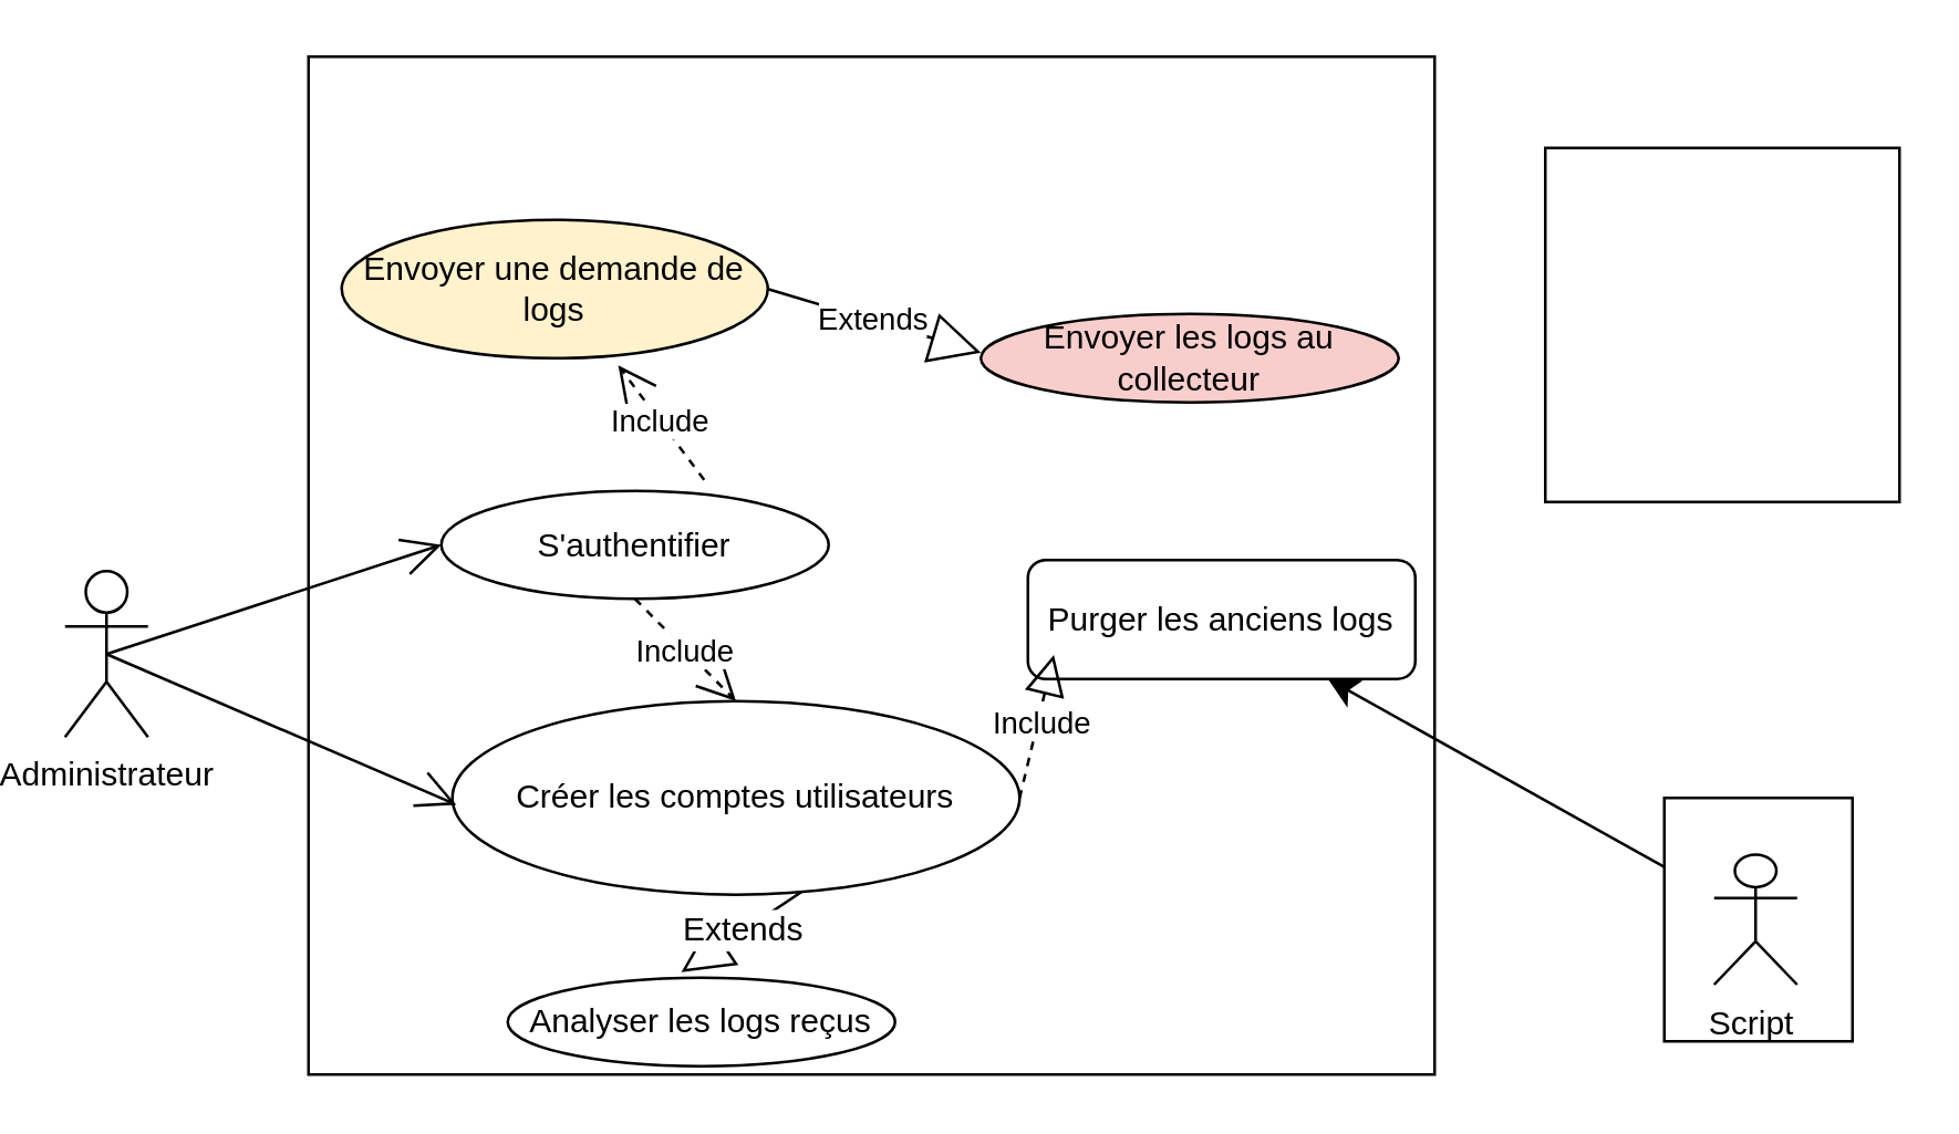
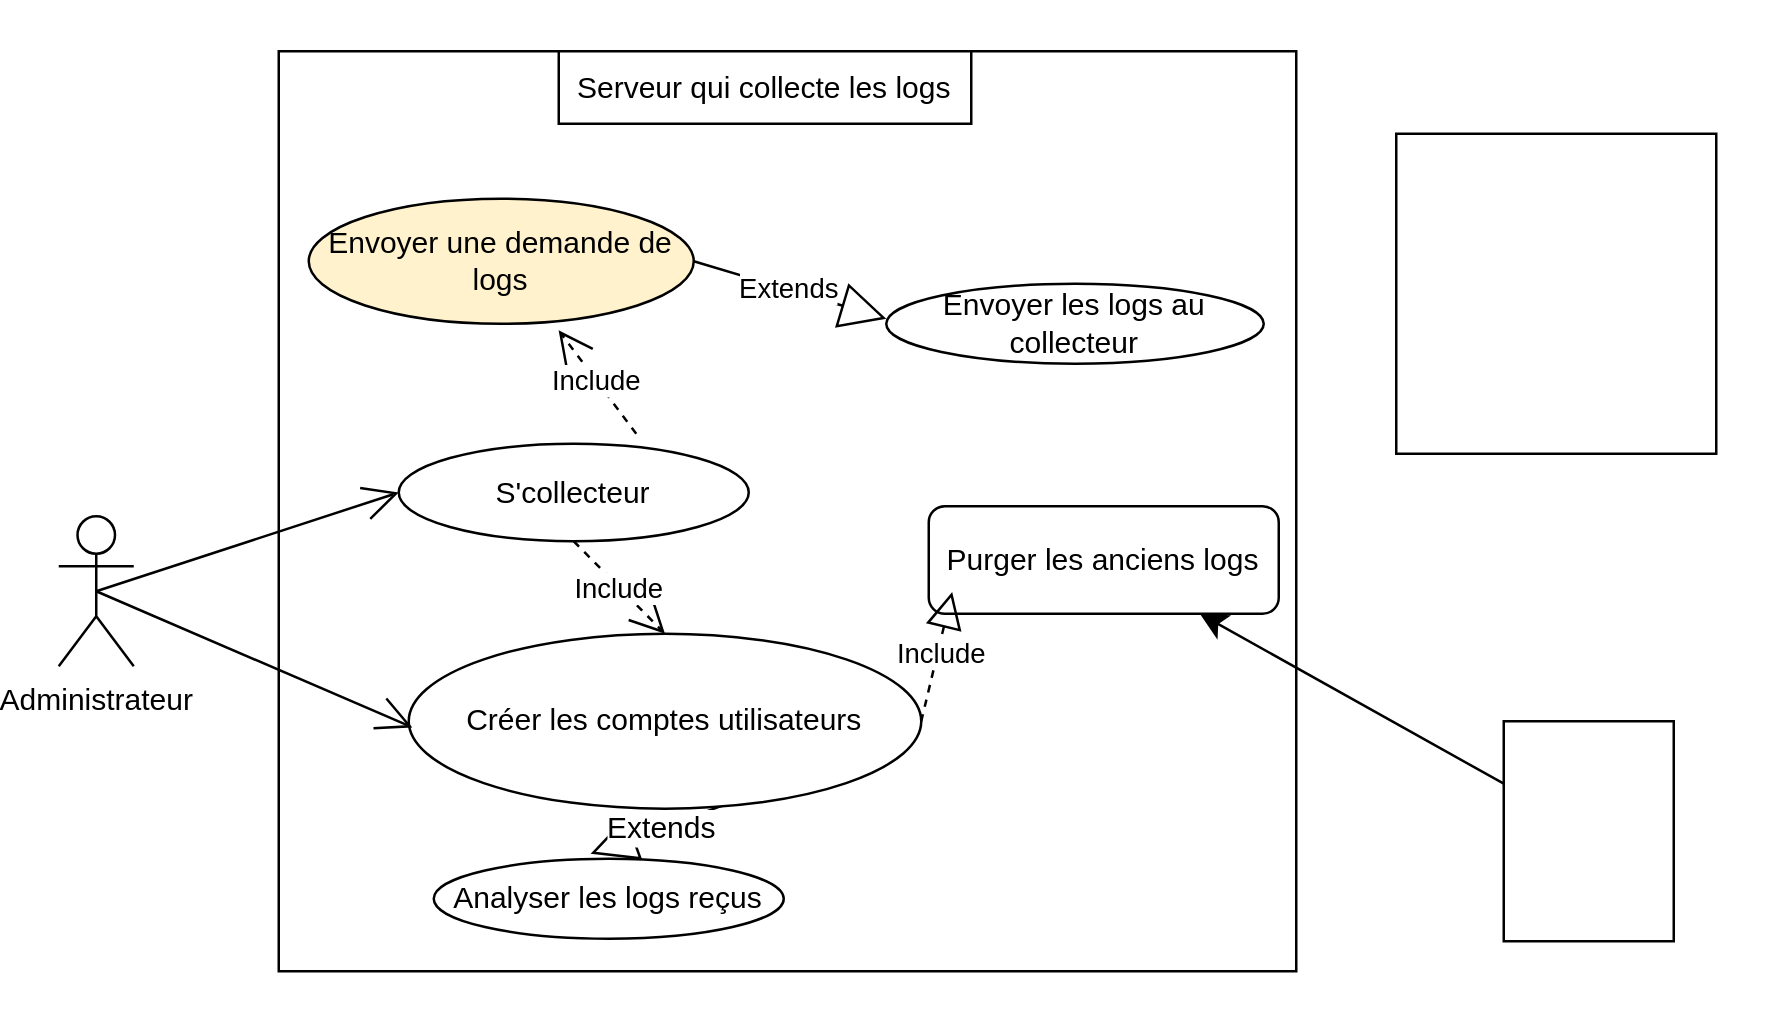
+ <mxCell id="5" value="Serveur qui collecte les logs" style="html=1;whiteSpace=wrap;" parent="1" vertex="1"><mxGeometry x="220" y="20" width="165" height="29" as="geometry" /></mxCell>
- <mxCell id="6" value="Envoyer les logs au collecteur" style="ellipse;whiteSpace=wrap;html=1;fillColor=#f8cecc;" parent="1" vertex="1"><mxGeometry x="351" y="113" width="151" height="32" as="geometry" /></mxCell>
+ <mxCell id="6" value="Envoyer les logs au collecteur" style="ellipse;whiteSpace=wrap;html=1;" parent="1" vertex="1"><mxGeometry x="351" y="113" width="151" height="32" as="geometry" /></mxCell>
- <mxCell id="20" value="S'authentifier" style="ellipse;whiteSpace=wrap;html=1;" vertex="1" parent="1"><mxGeometry x="156" y="177" width="140" height="39" as="geometry" /></mxCell>
+ <mxCell id="20" value="S'collecteur" style="ellipse;whiteSpace=wrap;html=1;" vertex="1" parent="1"><mxGeometry x="156" y="177" width="140" height="39" as="geometry" /></mxCell>
- <mxCell id="11" value="Script&amp;nbsp;" style="shape=umlActor;verticalLabelPosition=bottom;verticalAlign=top;html=1;" parent="1" vertex="1"><mxGeometry x="616" y="308.5" width="30" height="47" as="geometry" /></mxCell>
- <mxCell id="7" value="Analyser les logs reçus" style="ellipse;whiteSpace=wrap;html=1;" parent="1" vertex="1"><mxGeometry x="180" y="353" width="140" height="32" as="geometry" /></mxCell>
+ <mxCell id="7" value="Analyser les logs reçus" style="ellipse;whiteSpace=wrap;html=1;" parent="1" vertex="1"><mxGeometry x="170" y="343" width="140" height="32" as="geometry" /></mxCell>
